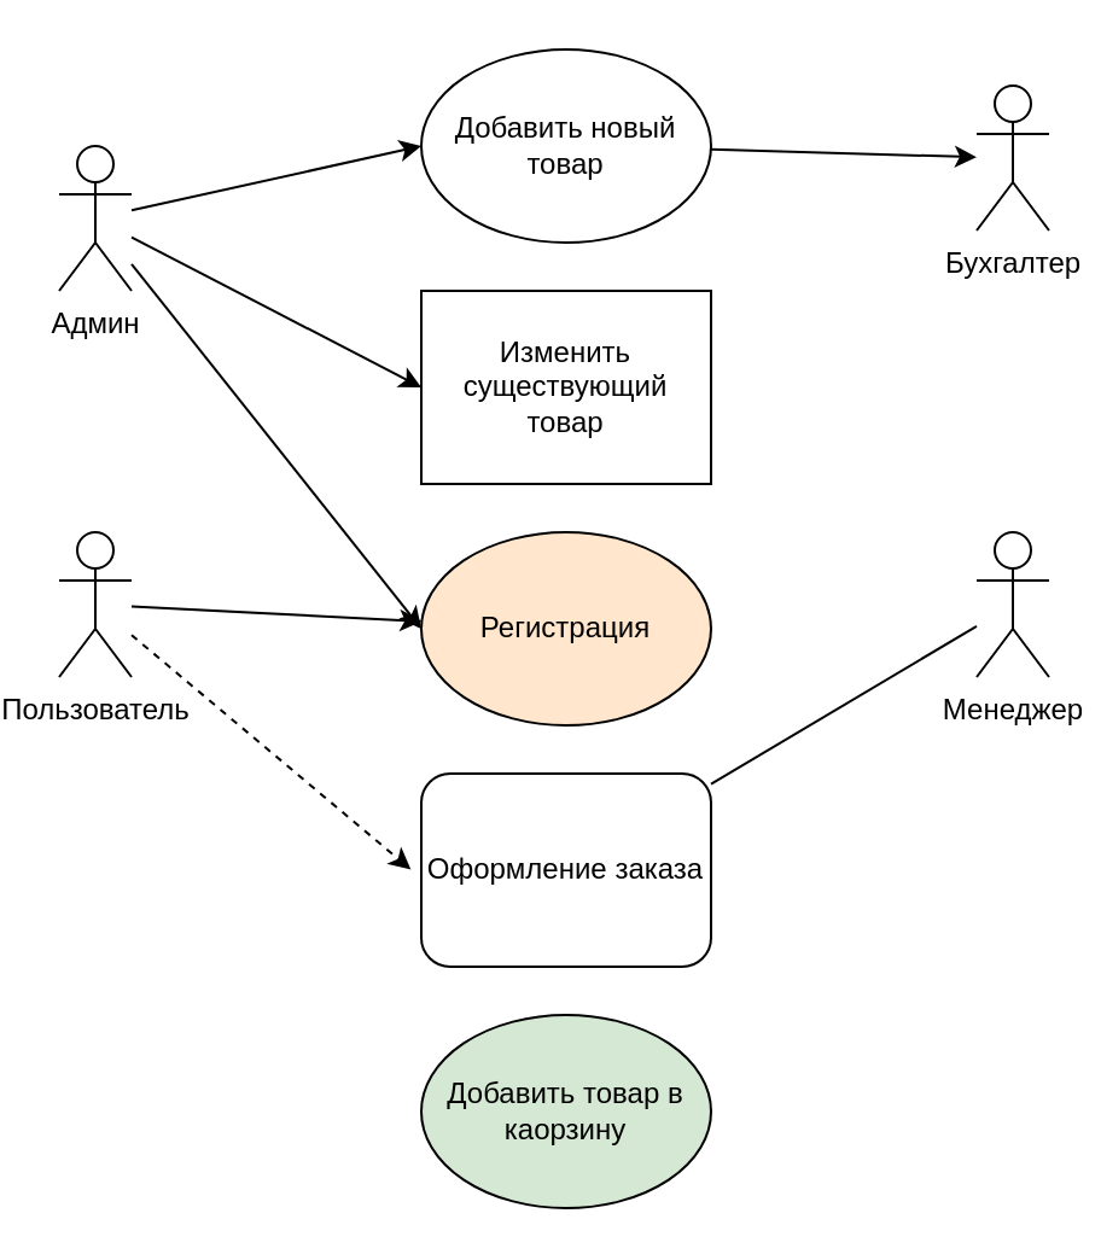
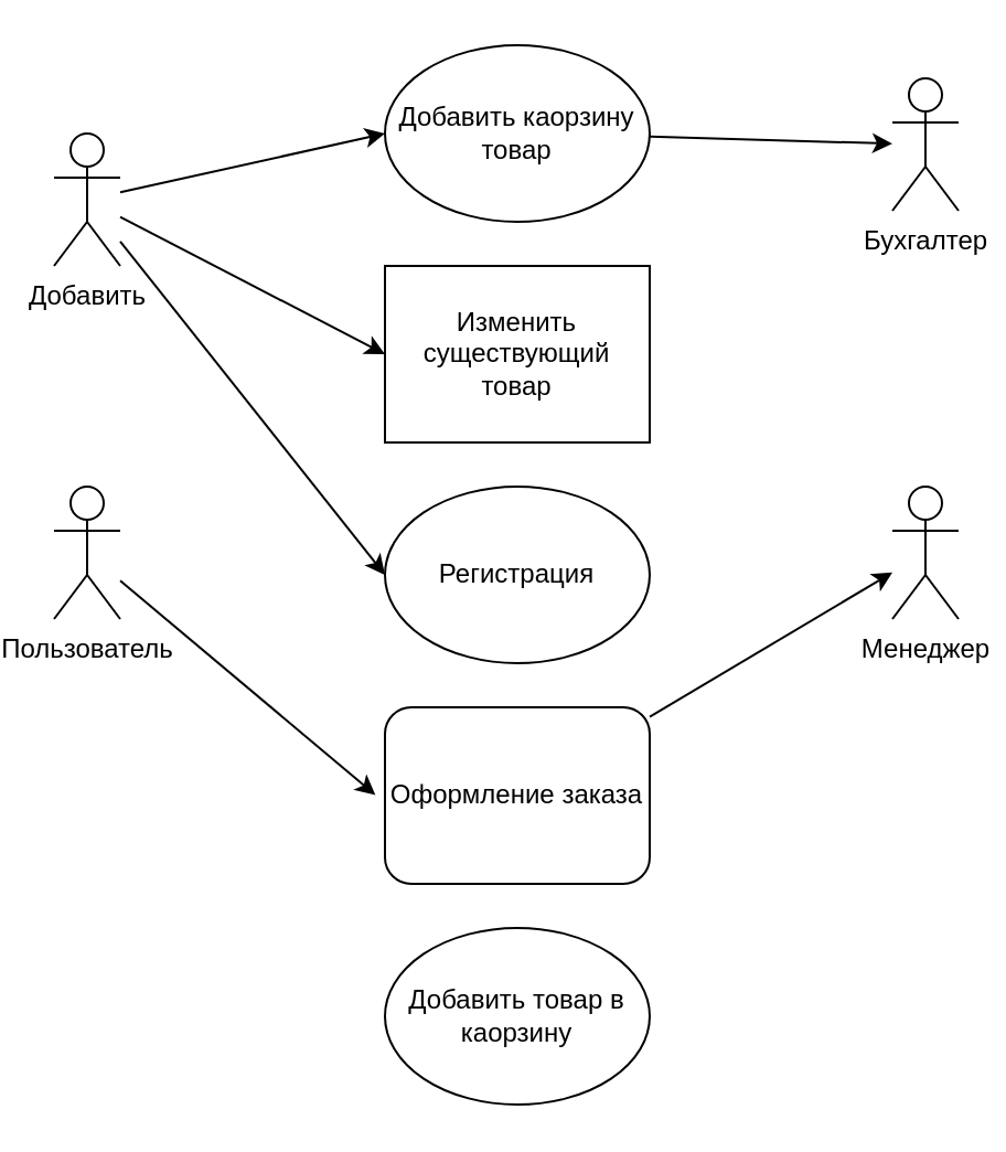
- <mxCell id="3" value="Добавить новый товар" style="ellipse;whiteSpace=wrap;html=1;" parent="1" vertex="1"><mxGeometry x="170" y="20" width="120" height="80" as="geometry" /></mxCell>
+ <mxCell id="3" value="Добавить каорзину товар" style="ellipse;whiteSpace=wrap;html=1;" parent="1" vertex="1"><mxGeometry x="170" y="20" width="120" height="80" as="geometry" /></mxCell>
- <mxCell id="8" value="Админ" style="shape=umlActor;verticalLabelPosition=bottom;verticalAlign=top;html=1;outlineConnect=0;" parent="1" vertex="1"><mxGeometry x="20" y="60" width="30" height="60" as="geometry" /></mxCell>
+ <mxCell id="8" value="Добавить" style="shape=umlActor;verticalLabelPosition=bottom;verticalAlign=top;html=1;outlineConnect=0;" parent="1" vertex="1"><mxGeometry x="20" y="60" width="30" height="60" as="geometry" /></mxCell>
- <mxCell id="9" style="rounded=0;orthogonalLoop=1;jettySize=auto;html=1;" edge="1" parent="1" source="10" target="17"><mxGeometry relative="1" as="geometry" /></mxCell>
- <mxCell id="17" value="Регистрация" style="ellipse;whiteSpace=wrap;html=1;fillColor=#ffe6cc;" vertex="1" parent="1"><mxGeometry x="170" y="220" width="120" height="80" as="geometry" /></mxCell>
+ <mxCell id="17" value="Регистрация" style="ellipse;whiteSpace=wrap;html=1;" vertex="1" parent="1"><mxGeometry x="170" y="220" width="120" height="80" as="geometry" /></mxCell>
- <mxCell id="13" style="rounded=0;orthogonalLoop=1;jettySize=auto;html=1;endArrow=none;" parent="1" source="14" target="4" edge="1"><mxGeometry relative="1" as="geometry" /></mxCell>
+ <mxCell id="13" style="rounded=0;orthogonalLoop=1;jettySize=auto;html=1;" parent="1" source="14" target="4" edge="1"><mxGeometry relative="1" as="geometry" /></mxCell>
- <mxCell id="15" style="rounded=0;orthogonalLoop=1;jettySize=auto;html=1;entryX=-0.036;entryY=0.497;entryDx=0;entryDy=0;entryPerimeter=0;dashed=1;" parent="1" source="10" target="14" edge="1"><mxGeometry relative="1" as="geometry" /></mxCell>
+ <mxCell id="15" style="rounded=0;orthogonalLoop=1;jettySize=auto;html=1;entryX=-0.036;entryY=0.497;entryDx=0;entryDy=0;entryPerimeter=0;" parent="1" source="10" target="14" edge="1"><mxGeometry relative="1" as="geometry" /></mxCell>
- <mxCell id="16" value="Добавить товар в каорзину" style="ellipse;whiteSpace=wrap;html=1;fillColor=#d5e8d4;" parent="1" vertex="1"><mxGeometry x="170" y="420" width="120" height="80" as="geometry" /></mxCell>
+ <mxCell id="16" value="Добавить товар в каорзину" style="ellipse;whiteSpace=wrap;html=1;" parent="1" vertex="1"><mxGeometry x="170" y="420" width="120" height="80" as="geometry" /></mxCell>
